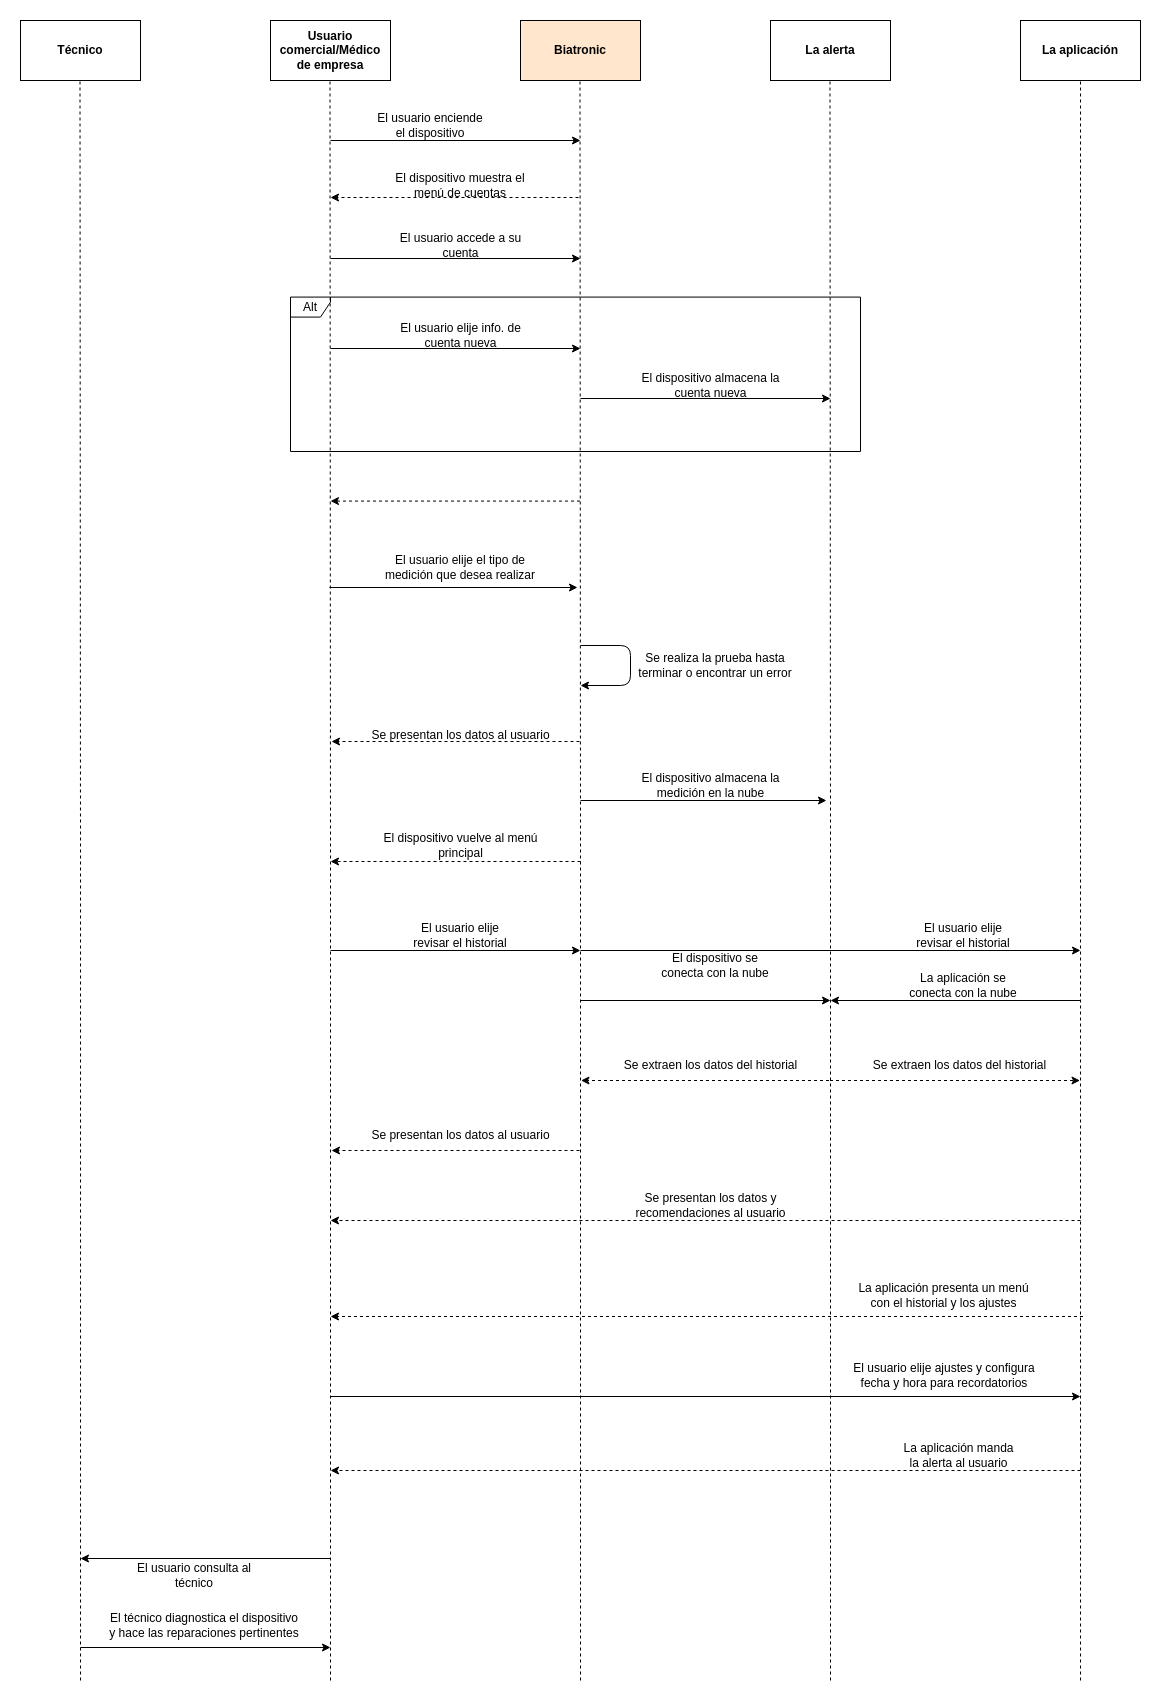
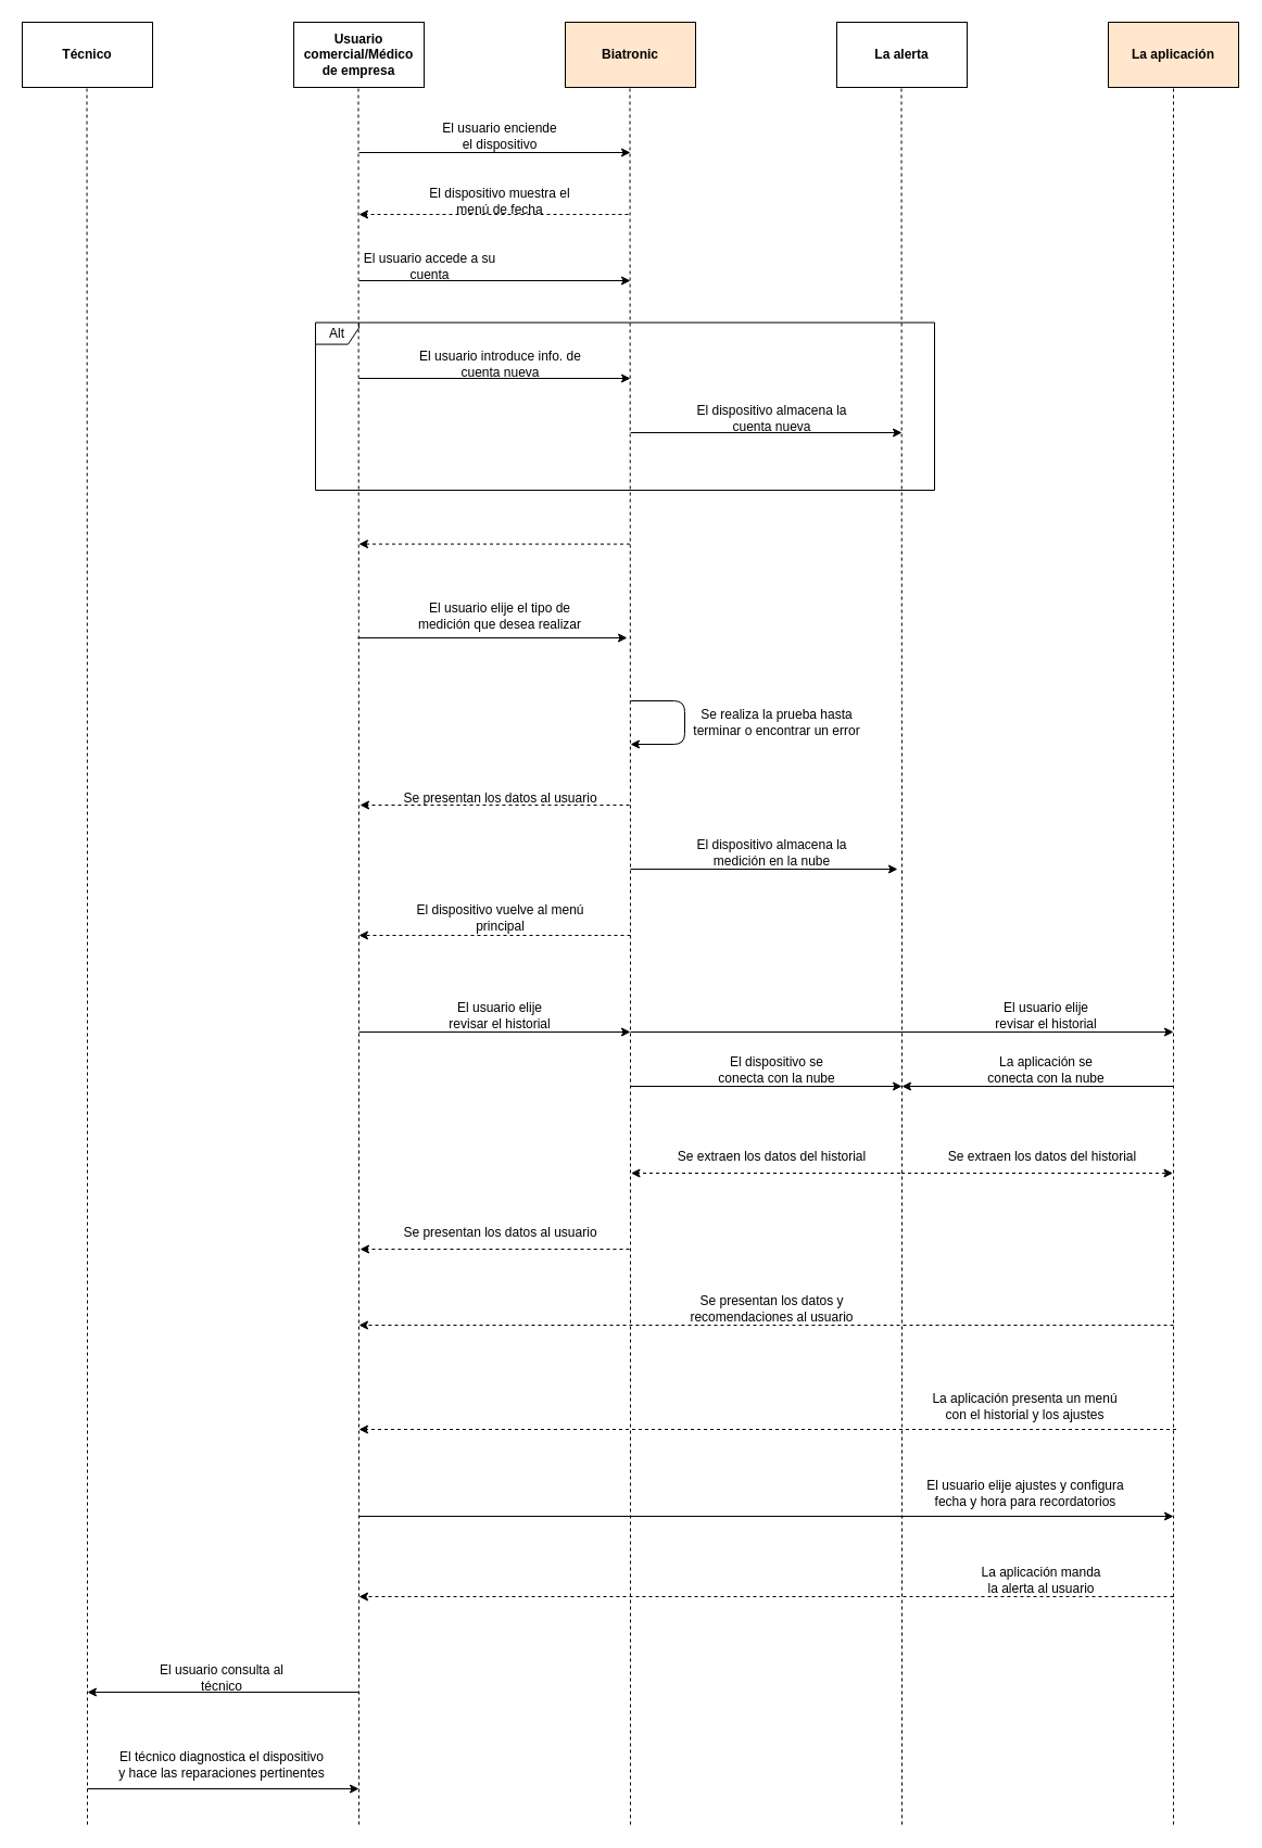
- <mxCell id="6" value="&lt;b&gt;La aplicación&lt;/b&gt;" style="rounded=0;whiteSpace=wrap;html=1;" vertex="1" parent="1"><mxGeometry x="1020" y="20" width="120" height="60" as="geometry" /></mxCell>
+ <mxCell id="6" value="&lt;b&gt;La aplicación&lt;/b&gt;" style="rounded=0;whiteSpace=wrap;html=1;fillColor=#ffe6cc;" vertex="1" parent="1"><mxGeometry x="1020" y="20" width="120" height="60" as="geometry" /></mxCell>
- <mxCell id="14" value="El usuario enciende el dispositivo" style="text;html=1;strokeColor=none;fillColor=none;align=center;verticalAlign=middle;whiteSpace=wrap;rounded=0;" vertex="1" parent="1"><mxGeometry x="370" y="110" width="120" height="30" as="geometry" /></mxCell>
+ <mxCell id="14" value="El usuario enciende el dispositivo" style="text;html=1;strokeColor=none;fillColor=none;align=center;verticalAlign=middle;whiteSpace=wrap;rounded=0;" vertex="1" parent="1"><mxGeometry x="400" y="110" width="120" height="30" as="geometry" /></mxCell>
- <mxCell id="16" value="El dispositivo muestra el menú de cuentas" style="text;html=1;strokeColor=none;fillColor=none;align=center;verticalAlign=middle;whiteSpace=wrap;rounded=0;" vertex="1" parent="1"><mxGeometry x="386" y="170" width="148" height="30" as="geometry" /></mxCell>
+ <mxCell id="16" value="El dispositivo muestra el menú de fecha" style="text;html=1;strokeColor=none;fillColor=none;align=center;verticalAlign=middle;whiteSpace=wrap;rounded=0;" vertex="1" parent="1"><mxGeometry x="386" y="170" width="148" height="30" as="geometry" /></mxCell>
- <mxCell id="21" value="&lt;div&gt;El usuario accede a su cuenta&lt;/div&gt;" style="text;html=1;strokeColor=none;fillColor=none;align=center;verticalAlign=middle;whiteSpace=wrap;rounded=0;" vertex="1" parent="1"><mxGeometry x="384.5" y="230" width="151" height="30" as="geometry" /></mxCell>
+ <mxCell id="21" value="&lt;div&gt;El usuario accede a su cuenta&lt;/div&gt;" style="text;html=1;strokeColor=none;fillColor=none;align=center;verticalAlign=middle;whiteSpace=wrap;rounded=0;" vertex="1" parent="1"><mxGeometry x="319.5" y="230" width="151" height="30" as="geometry" /></mxCell>
- <mxCell id="18" value="El usuario elije info. de cuenta nueva" style="text;html=1;strokeColor=none;fillColor=none;align=center;verticalAlign=middle;whiteSpace=wrap;rounded=0;" vertex="1" parent="1"><mxGeometry x="384.5" y="320" width="151" height="30" as="geometry" /></mxCell>
+ <mxCell id="18" value="El usuario introduce info. de cuenta nueva" style="text;html=1;strokeColor=none;fillColor=none;align=center;verticalAlign=middle;whiteSpace=wrap;rounded=0;" vertex="1" parent="1"><mxGeometry x="384.5" y="320" width="151" height="30" as="geometry" /></mxCell>
- <mxCell id="37" value="El dispositivo se conecta con la nube" style="text;html=1;strokeColor=none;fillColor=none;align=center;verticalAlign=middle;whiteSpace=wrap;rounded=0;" vertex="1" parent="1"><mxGeometry x="656.75" y="950" width="115.5" height="30" as="geometry" /></mxCell>
+ <mxCell id="37" value="El dispositivo se conecta con la nube" style="text;html=1;strokeColor=none;fillColor=none;align=center;verticalAlign=middle;whiteSpace=wrap;rounded=0;" vertex="1" parent="1"><mxGeometry x="656.75" y="970" width="115.5" height="30" as="geometry" /></mxCell>
- <mxCell id="56" value="El usuario consulta al técnico" style="text;html=1;strokeColor=none;fillColor=none;align=center;verticalAlign=middle;whiteSpace=wrap;rounded=0;" vertex="1" parent="1"><mxGeometry x="120" y="1560" width="148" height="30" as="geometry" /></mxCell>
+ <mxCell id="56" value="El usuario consulta al técnico" style="text;html=1;strokeColor=none;fillColor=none;align=center;verticalAlign=middle;whiteSpace=wrap;rounded=0;" vertex="1" parent="1"><mxGeometry x="130" y="1530" width="148" height="30" as="geometry" /></mxCell>
